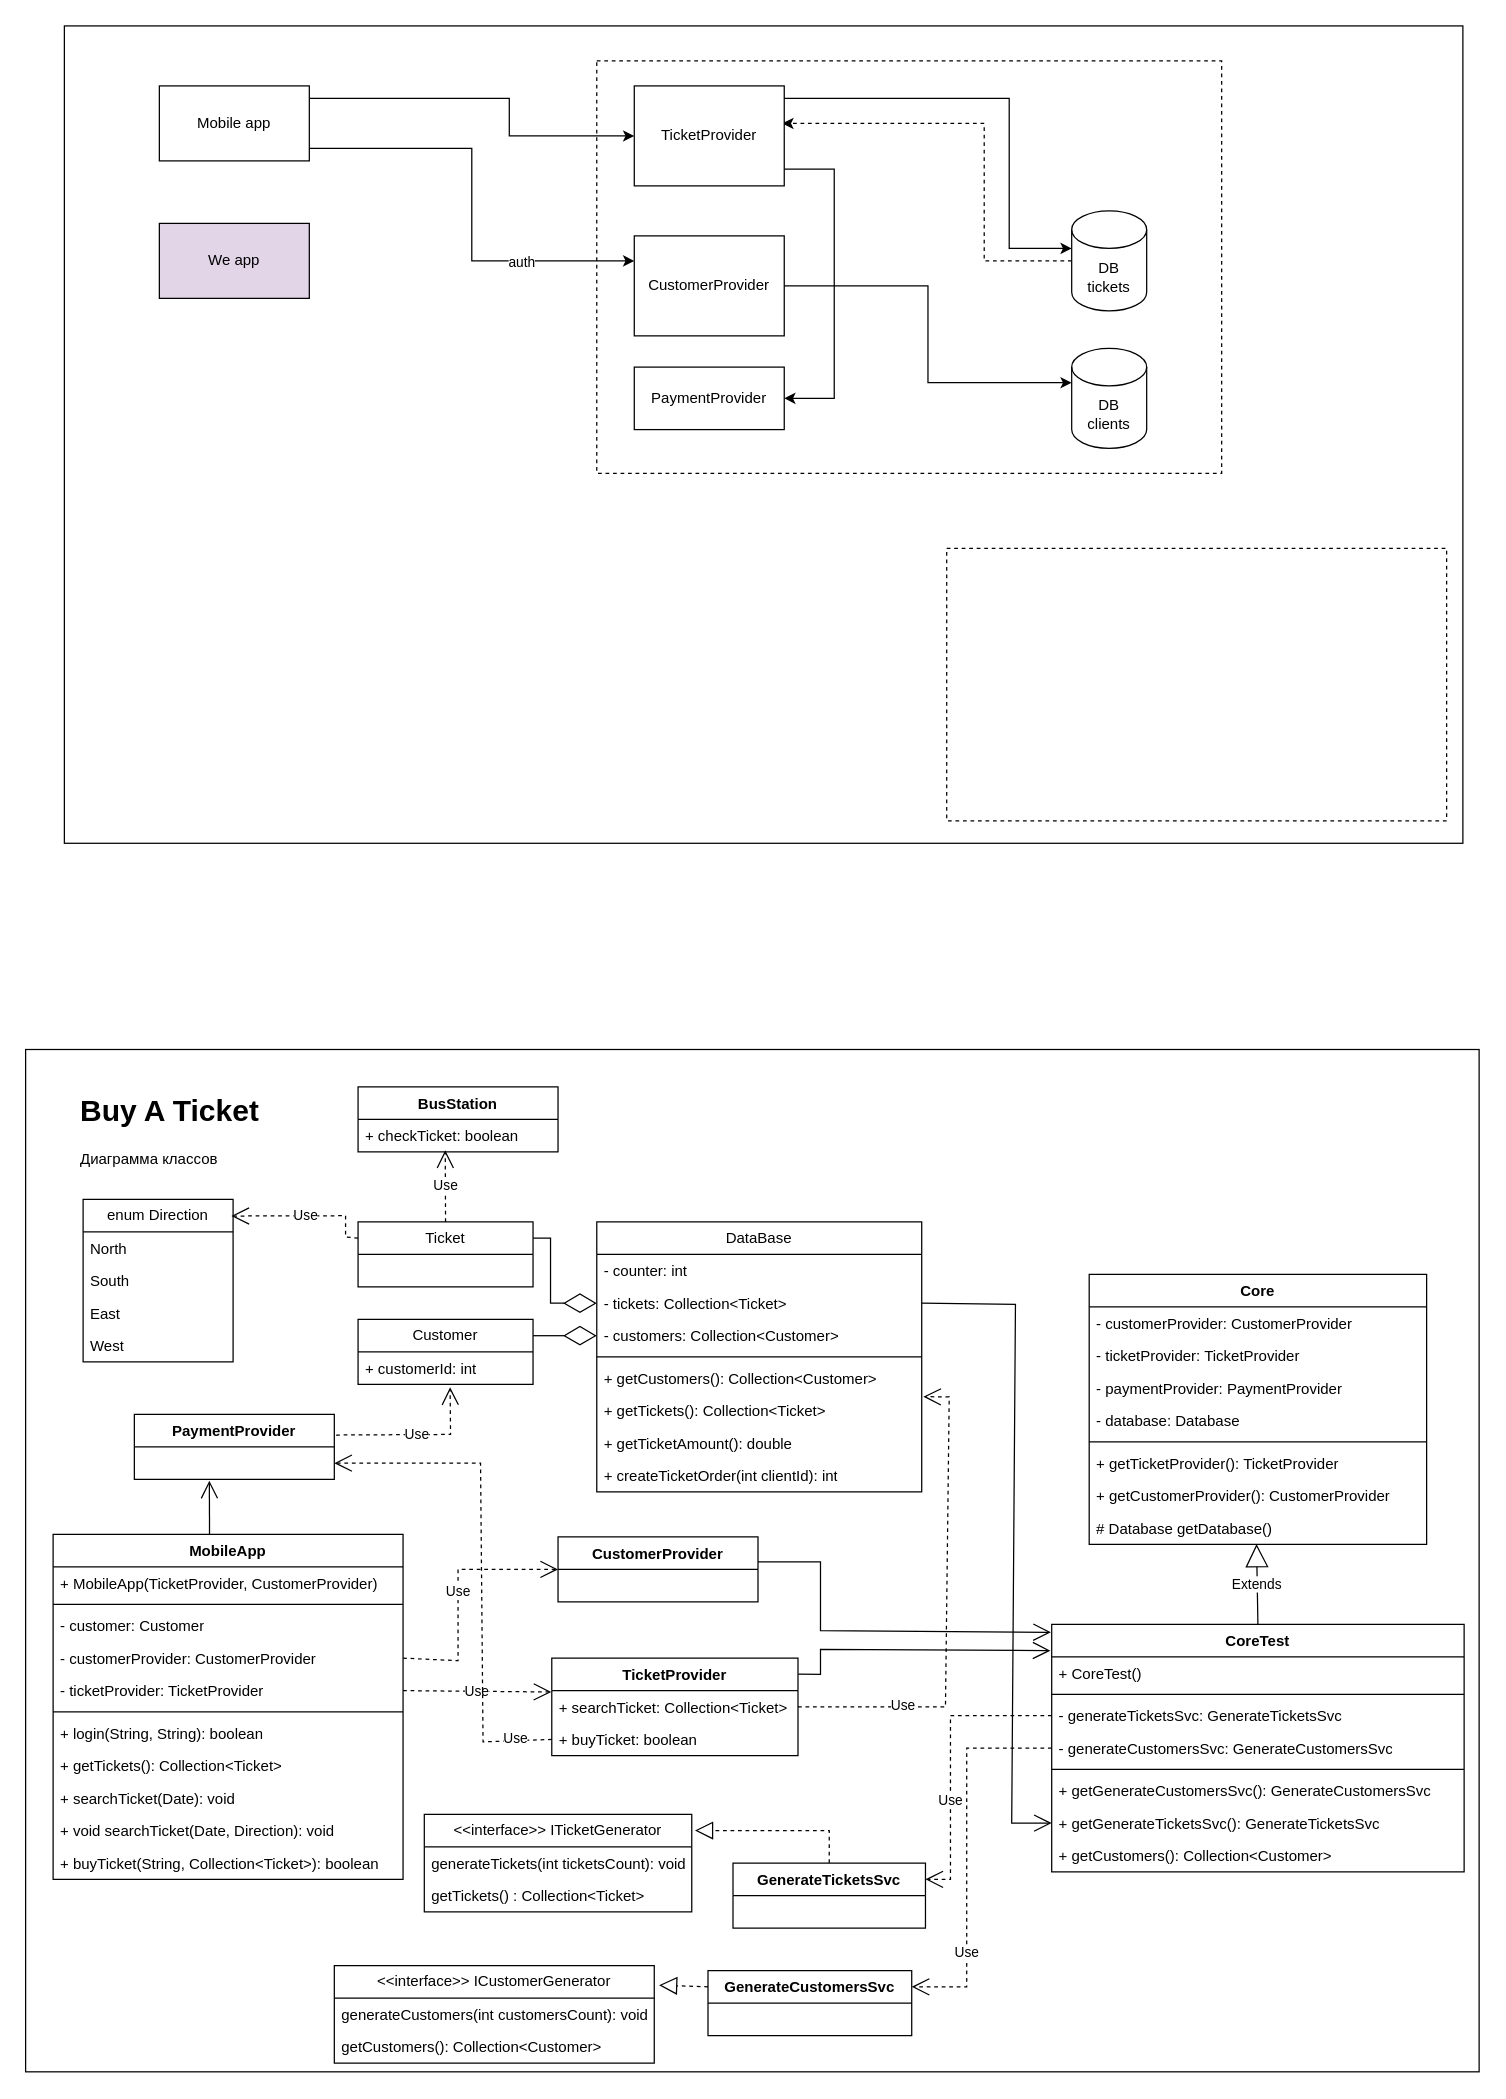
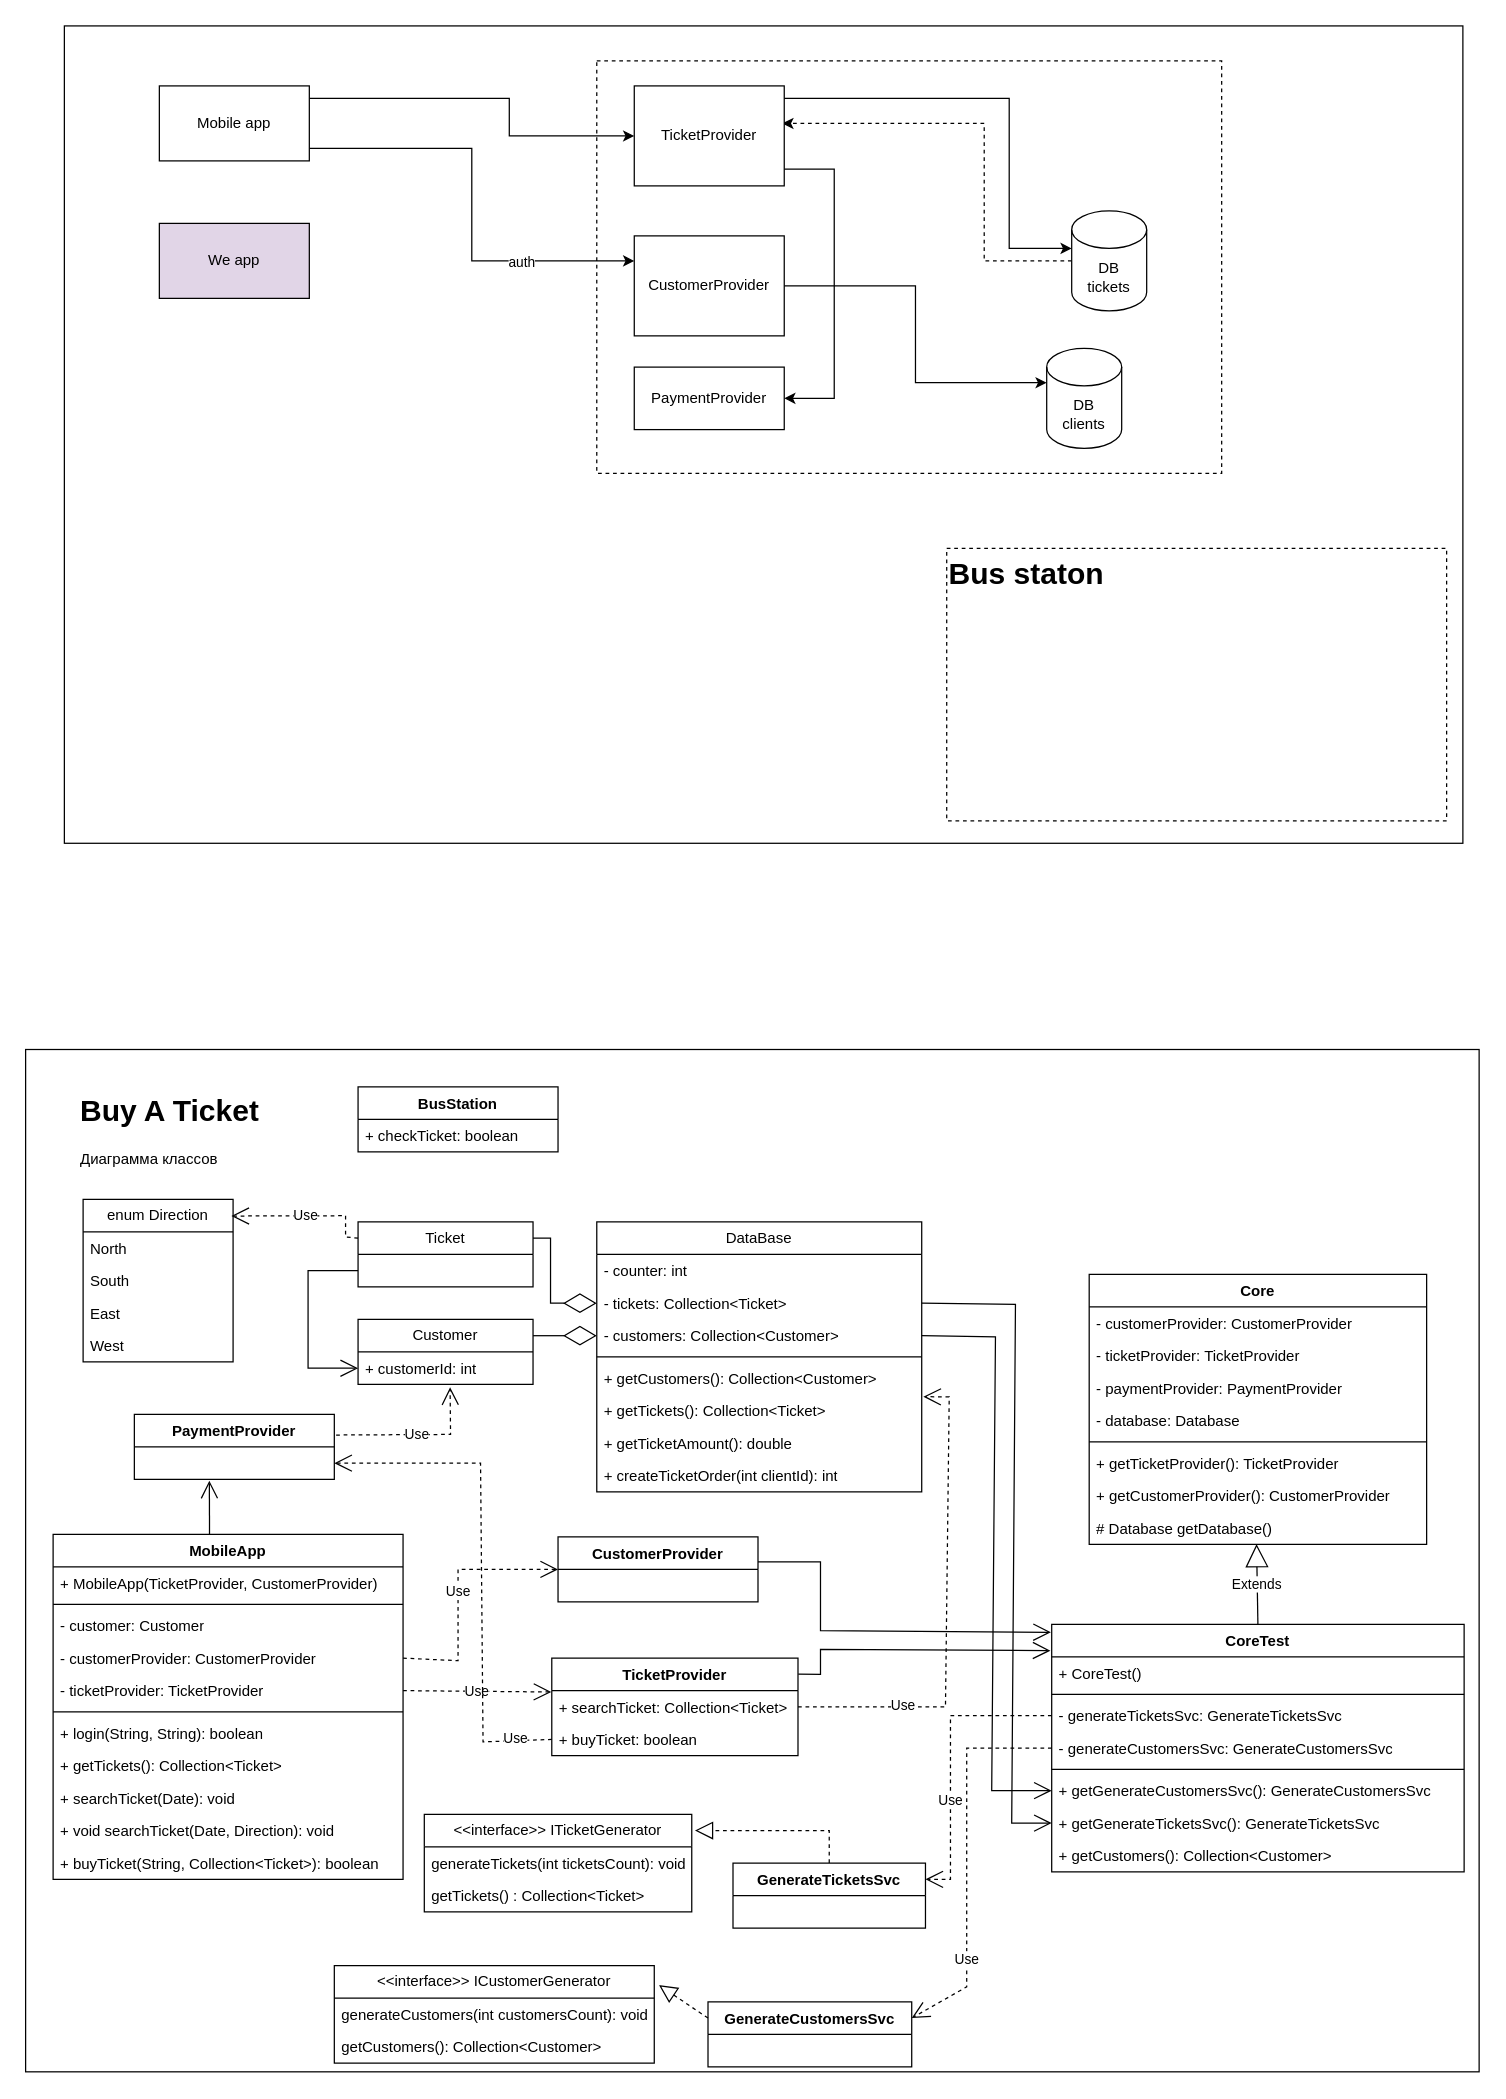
- <mxCell id="16" value="DB&lt;div&gt;clients&lt;/div&gt;" style="shape=cylinder3;whiteSpace=wrap;html=1;boundedLbl=1;backgroundOutline=1;size=15;" parent="1" vertex="1"><mxGeometry x="857" y="278" width="60" height="80" as="geometry" /></mxCell>
+ <mxCell id="16" value="DB&lt;div&gt;clients&lt;/div&gt;" style="shape=cylinder3;whiteSpace=wrap;html=1;boundedLbl=1;backgroundOutline=1;size=15;" parent="1" vertex="1"><mxGeometry x="837" y="278" width="60" height="80" as="geometry" /></mxCell>
+ <mxCell id="21" value="&lt;h1 style=&quot;margin-top: 0px;&quot;&gt;Bus staton&lt;/h1&gt;" style="text;html=1;whiteSpace=wrap;overflow=hidden;rounded=0;" parent="19" vertex="1"><mxGeometry width="172.973" height="27.25" as="geometry" /></mxCell>
- <mxCell id="95" value="Use" style="endArrow=open;endSize=12;dashed=1;html=1;rounded=0;exitX=0.5;exitY=0;exitDx=0;exitDy=0;entryX=0.436;entryY=0.949;entryDx=0;entryDy=0;entryPerimeter=0;" parent="1" source="41" target="94" edge="1"><mxGeometry width="160" relative="1" as="geometry"><mxPoint x="476" y="1091" as="sourcePoint" /><mxPoint x="636" y="1091" as="targetPoint" /></mxGeometry></mxCell>
+ <mxCell id="73" value="" style="endArrow=open;endFill=1;endSize=12;html=1;rounded=0;exitX=0;exitY=0.75;exitDx=0;exitDy=0;entryX=0;entryY=0.5;entryDx=0;entryDy=0;" parent="1" source="41" target="43" edge="1"><mxGeometry width="160" relative="1" as="geometry"><mxPoint x="276" y="1249" as="sourcePoint" /><mxPoint x="436" y="1249" as="targetPoint" /><Array as="points"><mxPoint x="246" y="1016" /><mxPoint x="246" y="1094" /></Array></mxGeometry></mxCell>
+ <mxCell id="84" value="" style="endArrow=open;endFill=1;endSize=12;html=1;rounded=0;exitX=1;exitY=0.5;exitDx=0;exitDy=0;entryX=0;entryY=0.5;entryDx=0;entryDy=0;" parent="1" source="47" target="37" edge="1"><mxGeometry width="160" relative="1" as="geometry"><mxPoint x="786" y="1052" as="sourcePoint" /><mxPoint x="906" y="1439" as="targetPoint" /><Array as="points"><mxPoint x="796" y="1069" /><mxPoint x="793" y="1432" /></Array></mxGeometry></mxCell>
- <mxCell id="89" value="GenerateCustomersSvc" style="swimlane;fontStyle=1;align=center;verticalAlign=top;childLayout=stackLayout;horizontal=1;startSize=26;horizontalStack=0;resizeParent=1;resizeParentMax=0;resizeLast=0;collapsible=1;marginBottom=0;whiteSpace=wrap;html=1;" parent="1" vertex="1"><mxGeometry x="566" y="1576" width="163" height="52" as="geometry" /></mxCell>
+ <mxCell id="89" value="GenerateCustomersSvc" style="swimlane;fontStyle=1;align=center;verticalAlign=top;childLayout=stackLayout;horizontal=1;startSize=26;horizontalStack=0;resizeParent=1;resizeParentMax=0;resizeLast=0;collapsible=1;marginBottom=0;whiteSpace=wrap;html=1;" parent="1" vertex="1"><mxGeometry x="566" y="1601" width="163" height="52" as="geometry" /></mxCell>
